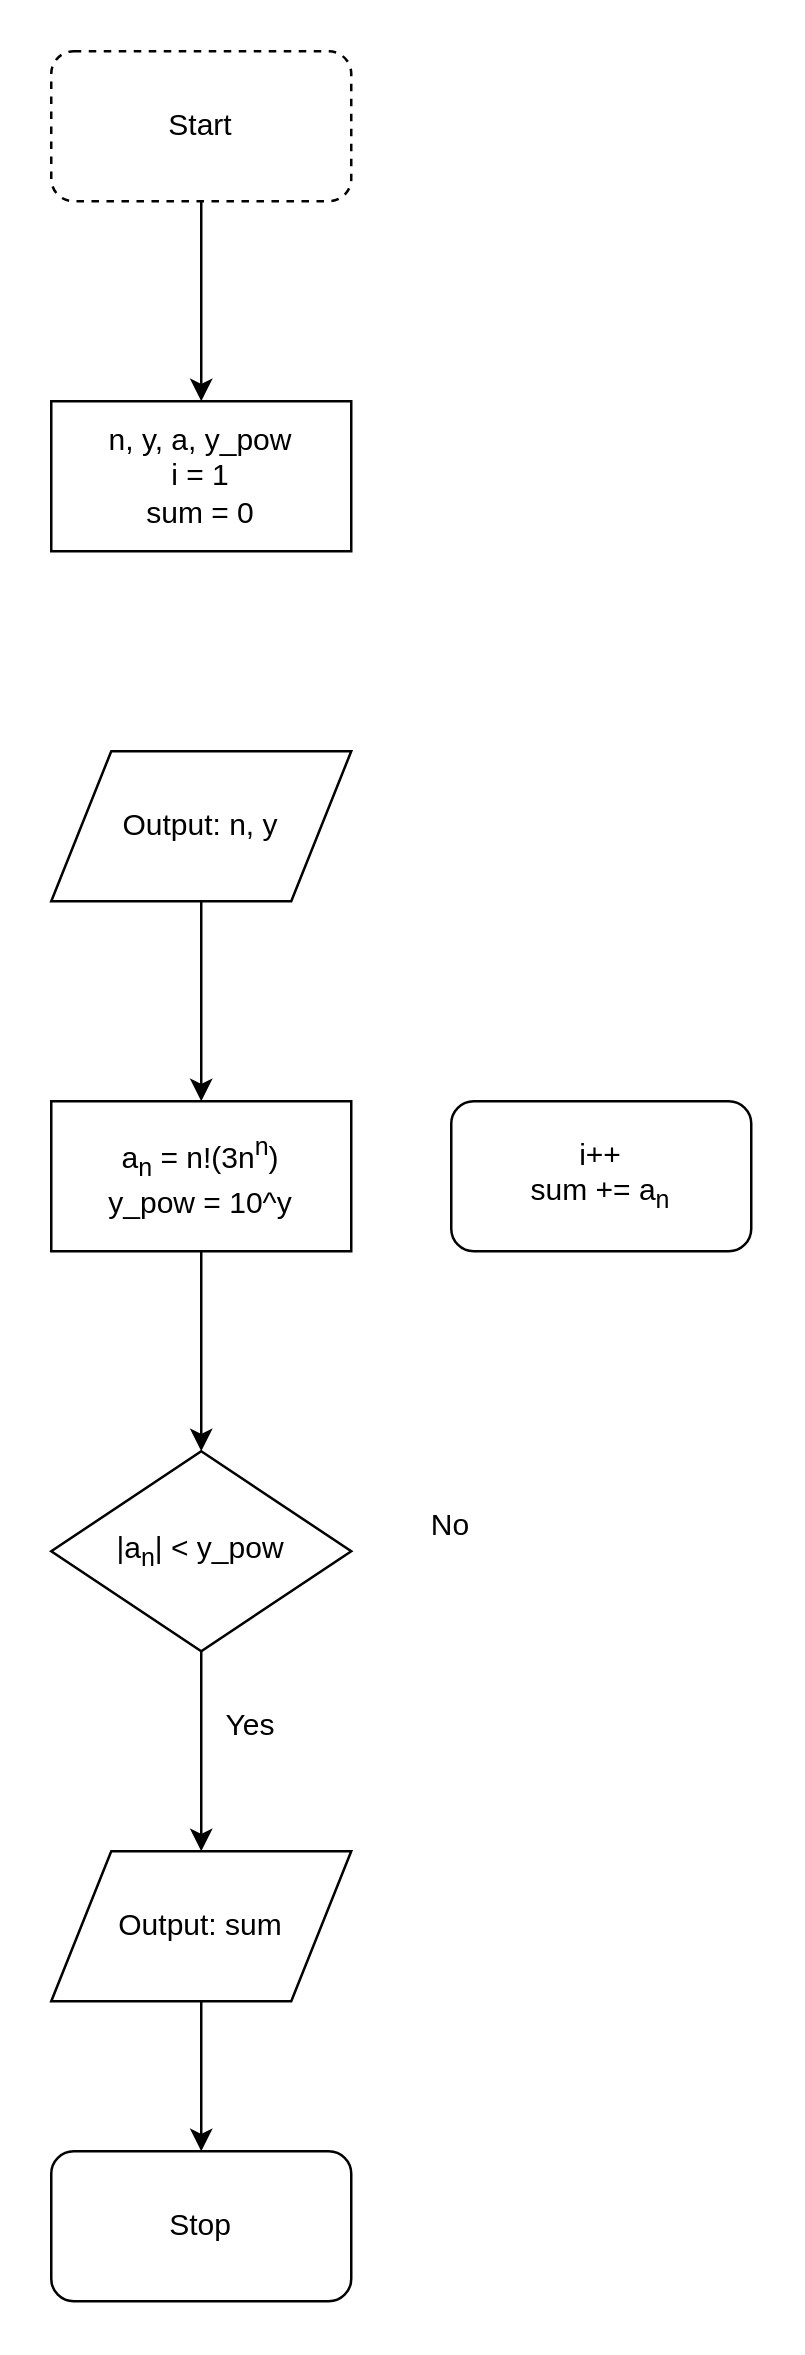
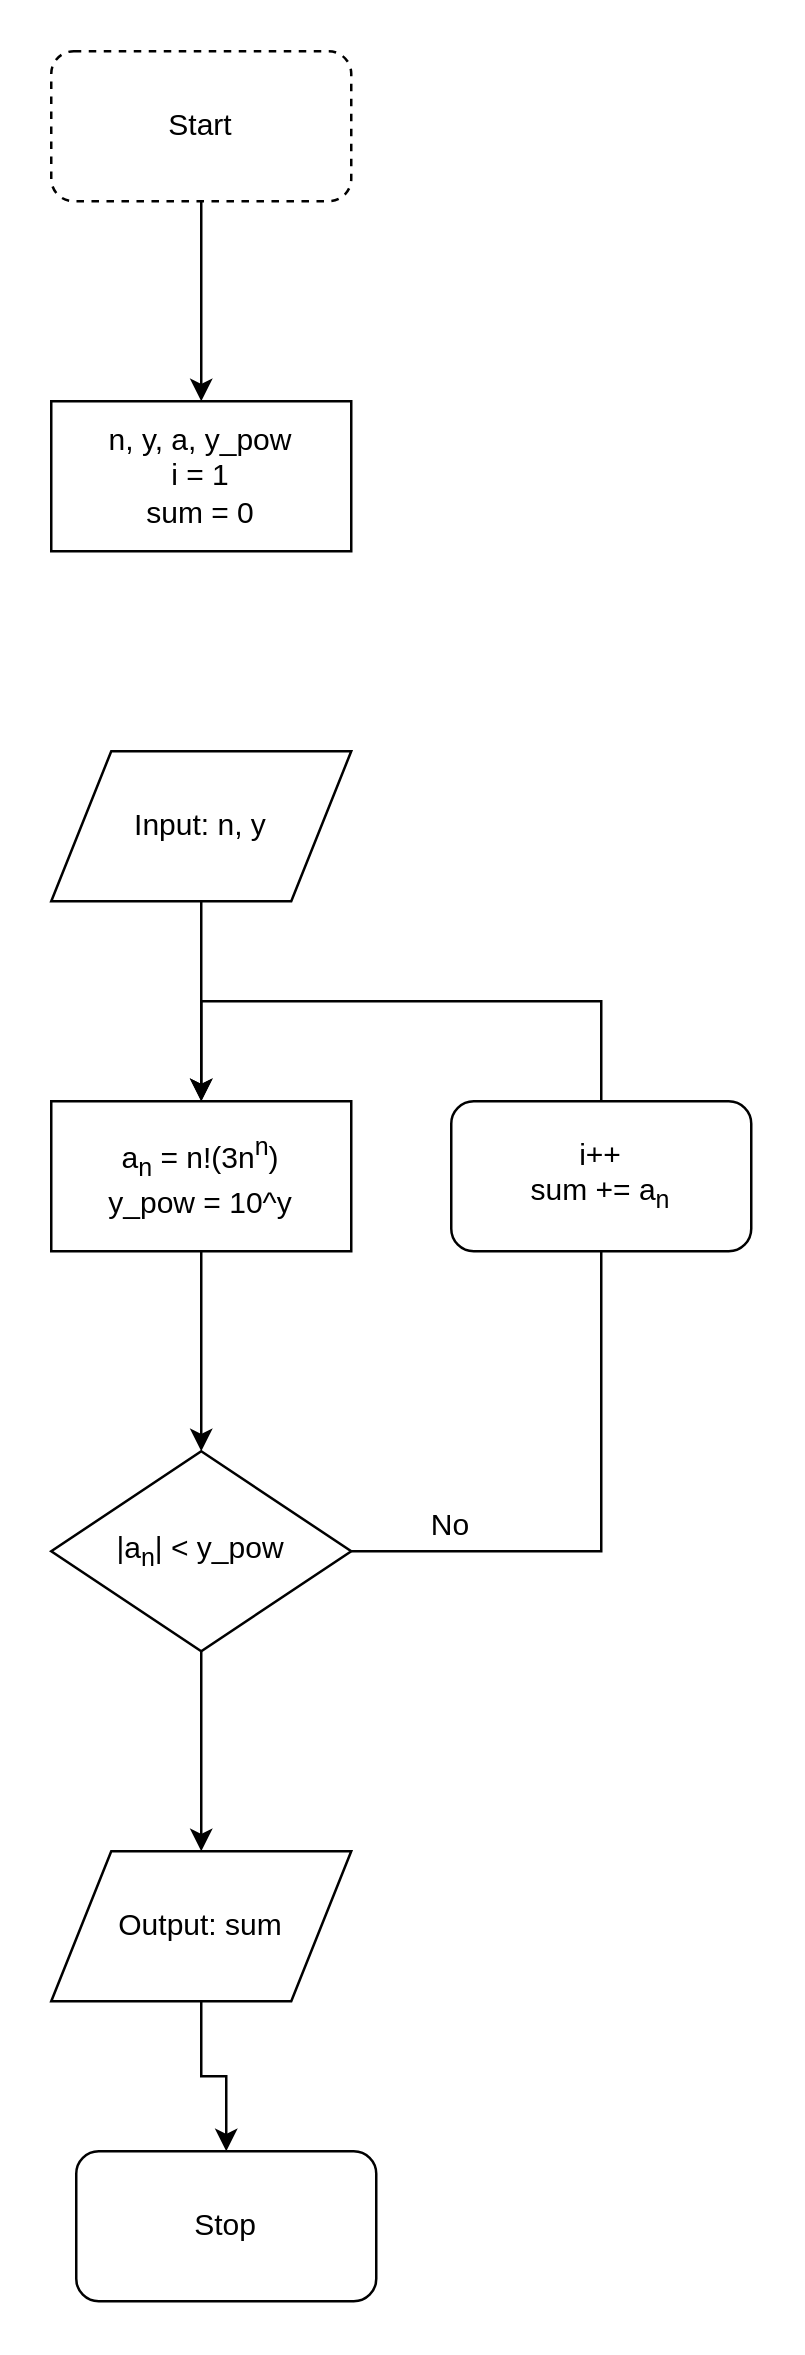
- <mxCell id="6" value="Output: n, y" style="shape=parallelogram;perimeter=parallelogramPerimeter;whiteSpace=wrap;html=1;" parent="1" vertex="1"><mxGeometry x="20" y="300" width="120" height="60" as="geometry" /></mxCell>
+ <mxCell id="6" value="Input: n, y" style="shape=parallelogram;perimeter=parallelogramPerimeter;whiteSpace=wrap;html=1;" parent="1" vertex="1"><mxGeometry x="20" y="300" width="120" height="60" as="geometry" /></mxCell>
+ <mxCell id="9" style="edgeStyle=orthogonalEdgeStyle;rounded=0;orthogonalLoop=1;jettySize=auto;html=1;entryX=0.5;entryY=0;entryDx=0;entryDy=0;" parent="1" source="11" target="8" edge="1"><mxGeometry relative="1" as="geometry"><mxPoint x="180" y="380" as="targetPoint" /><Array as="points"><mxPoint x="240" y="620" /><mxPoint x="240" y="400" /><mxPoint x="80" y="400" /></Array></mxGeometry></mxCell>
- <mxCell id="14" value="Yes" style="text;html=1;strokeColor=none;fillColor=none;align=center;verticalAlign=middle;whiteSpace=wrap;rounded=0;" parent="1" vertex="1"><mxGeometry x="80" y="680" width="40" height="20" as="geometry" /></mxCell>
- <mxCell id="15" value="Stop" style="rounded=1;whiteSpace=wrap;html=1;" parent="1" vertex="1"><mxGeometry x="20" y="860" width="120" height="60" as="geometry" /></mxCell>
+ <mxCell id="15" value="Stop" style="rounded=1;whiteSpace=wrap;html=1;" parent="1" vertex="1"><mxGeometry x="30" y="860" width="120" height="60" as="geometry" /></mxCell>
